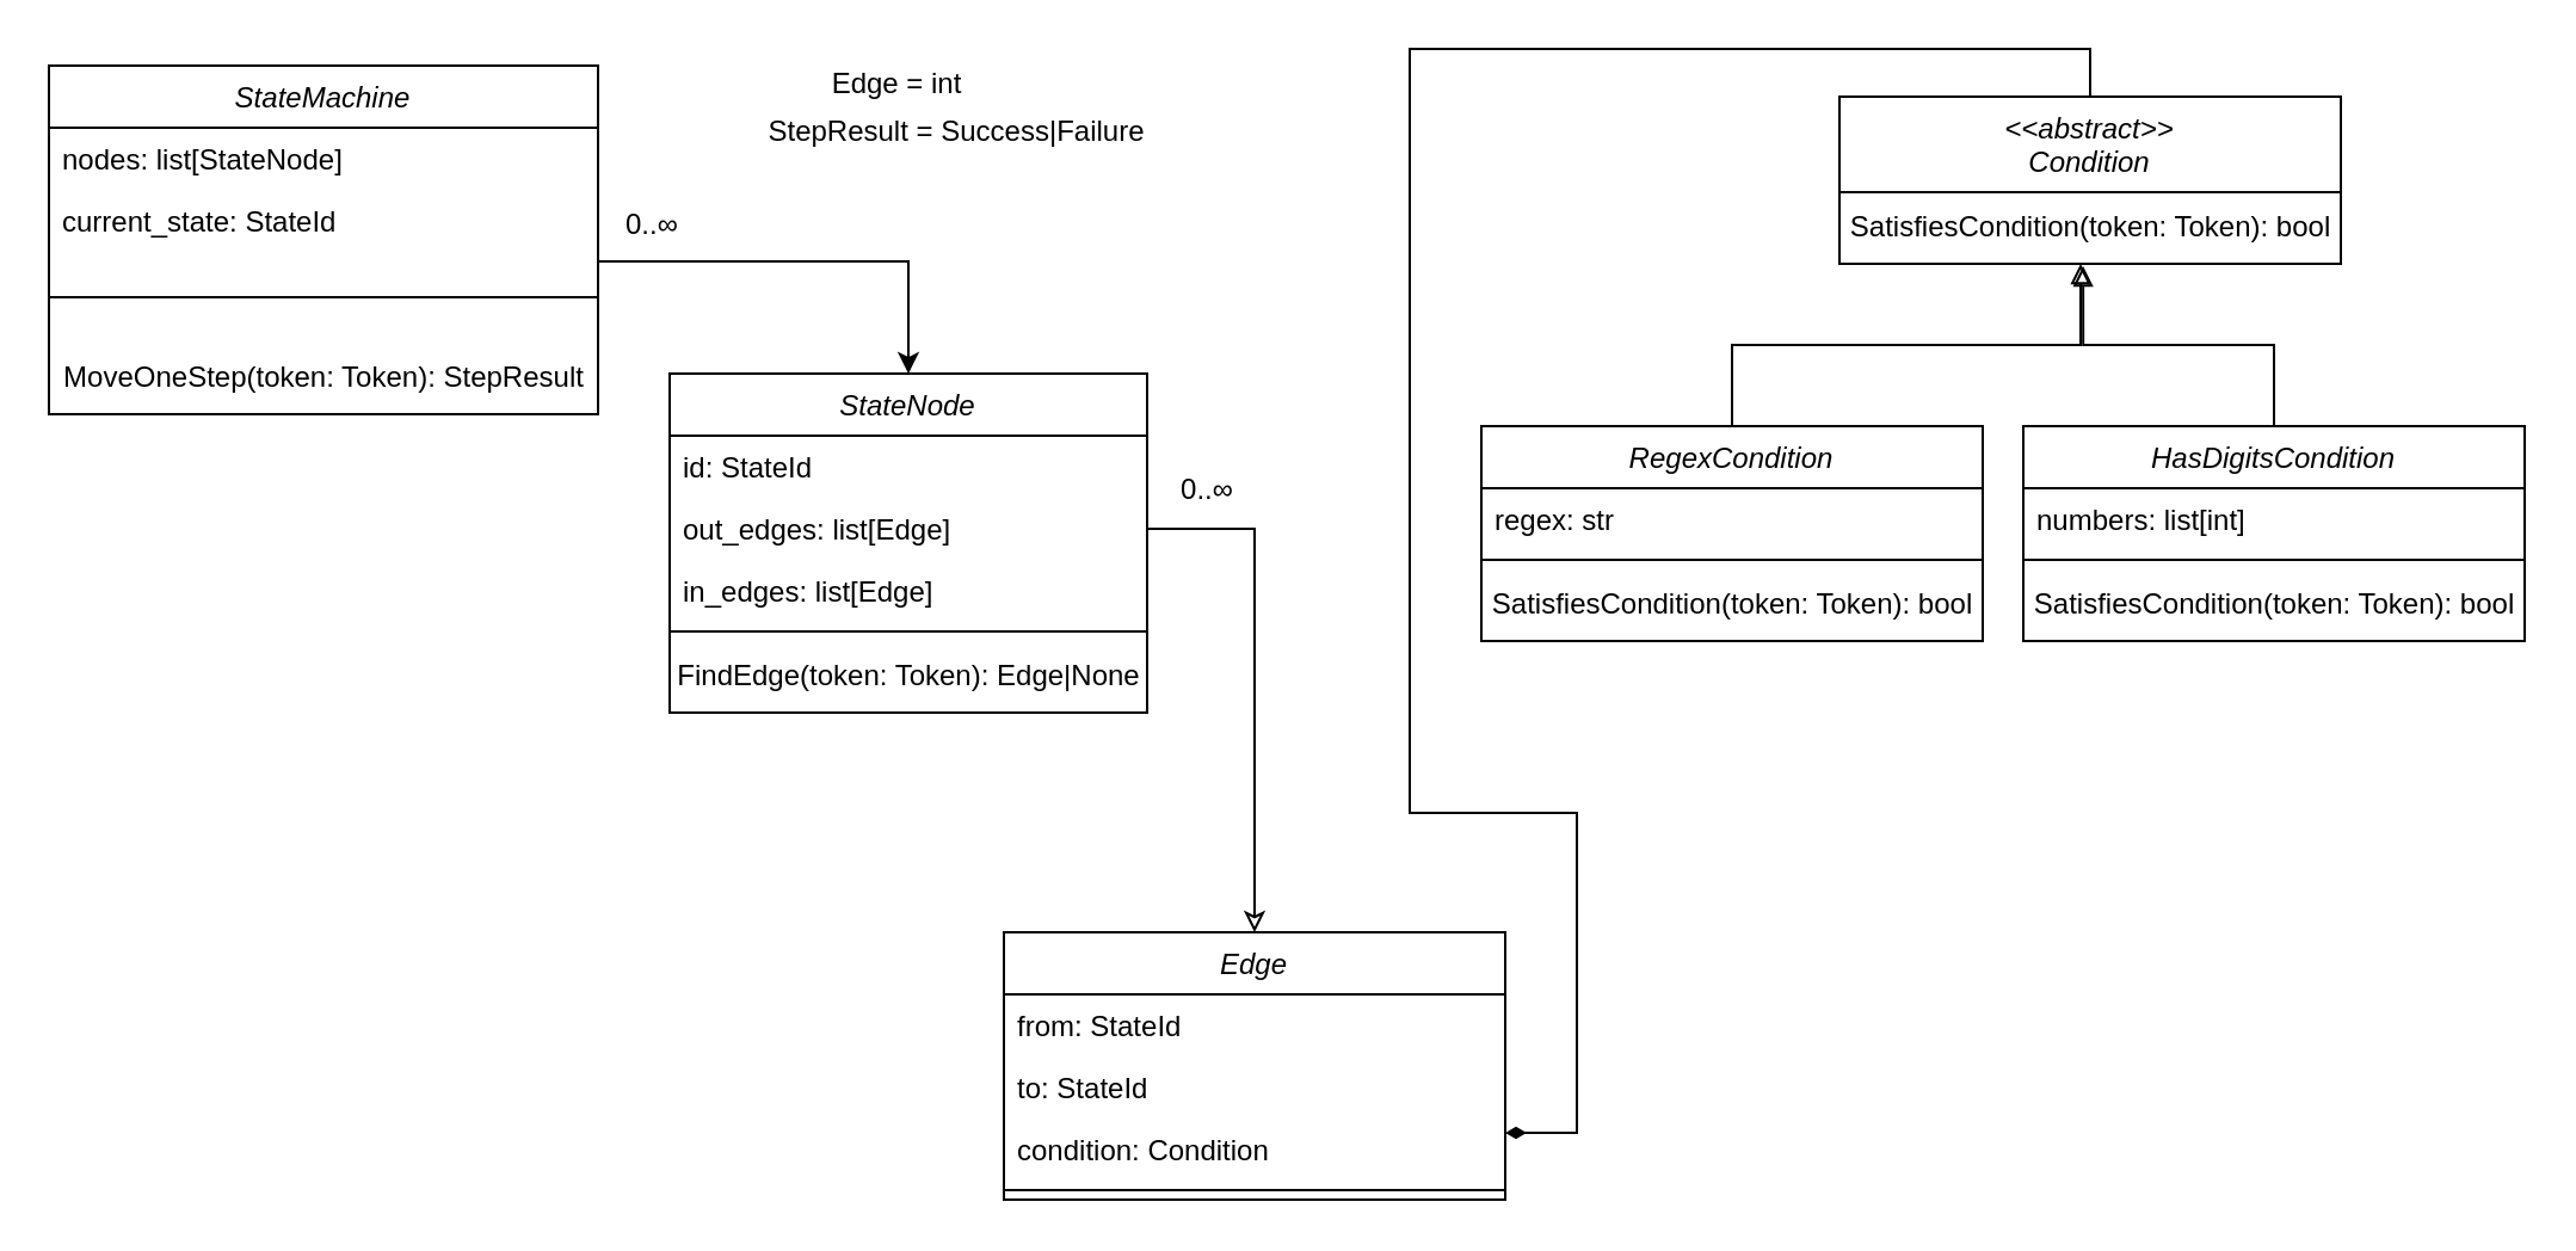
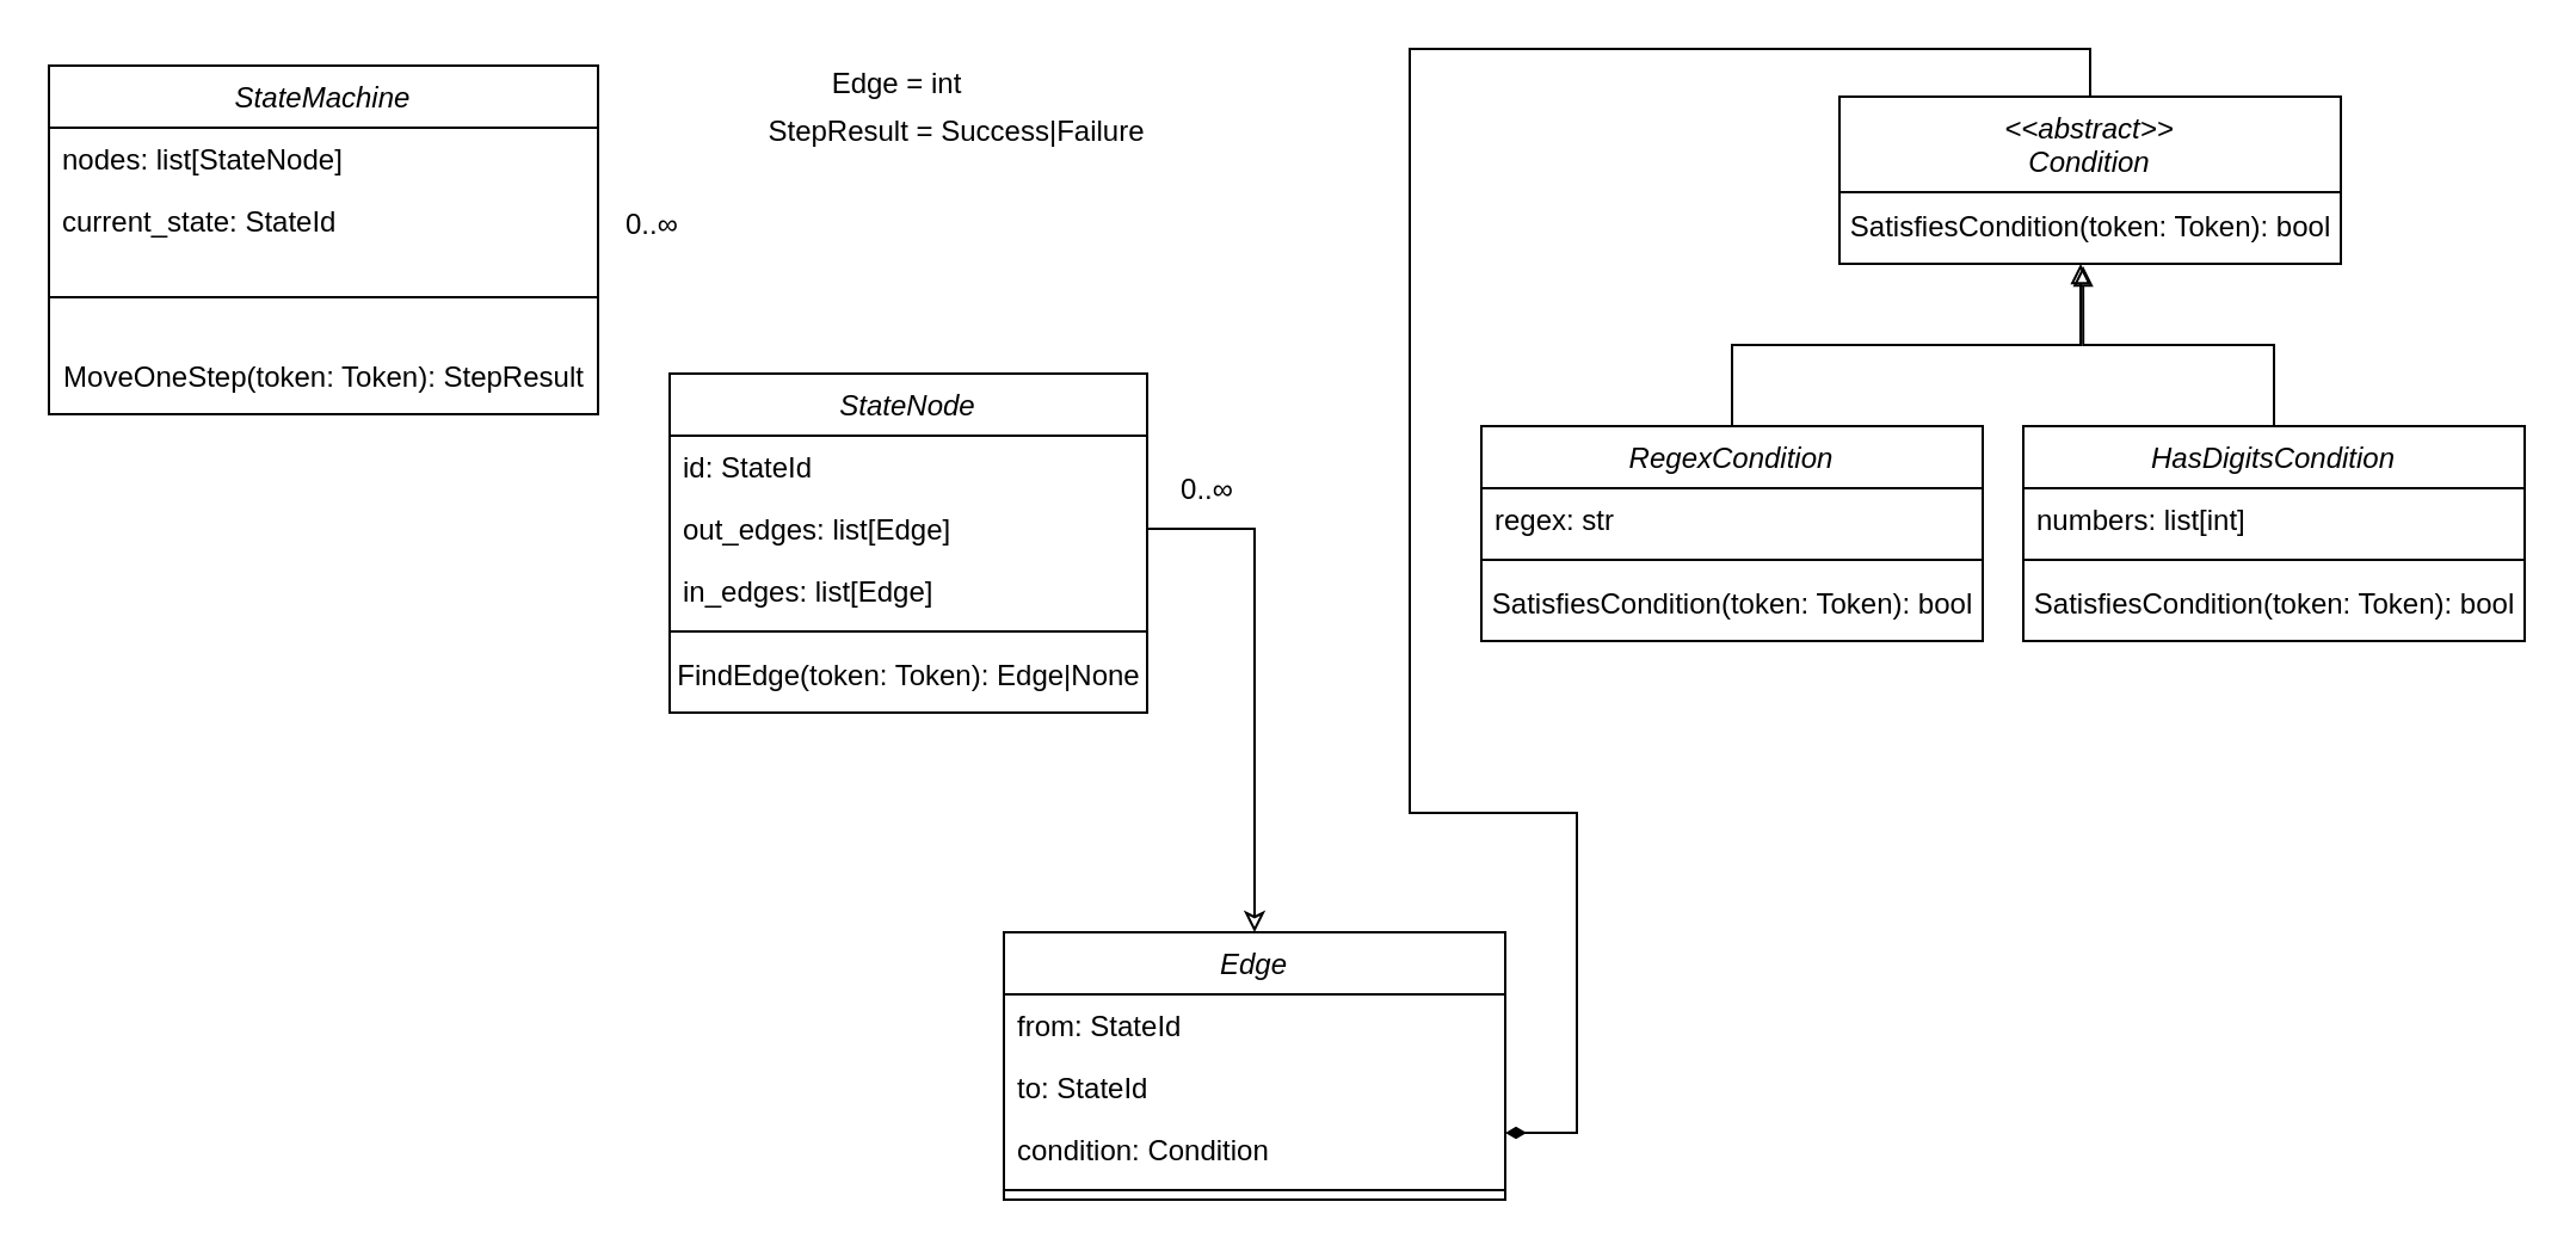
- <mxCell id="21" style="edgeStyle=orthogonalEdgeStyle;rounded=0;orthogonalLoop=1;jettySize=auto;html=1;exitX=1;exitY=0.5;exitDx=0;exitDy=0;entryX=0.5;entryY=0;entryDx=0;entryDy=0;" edge="1" parent="1" source="17" target="2"><mxGeometry relative="1" as="geometry"><Array as="points"><mxPoint x="250" y="109" /><mxPoint x="380" y="109" /></Array></mxGeometry></mxCell>
